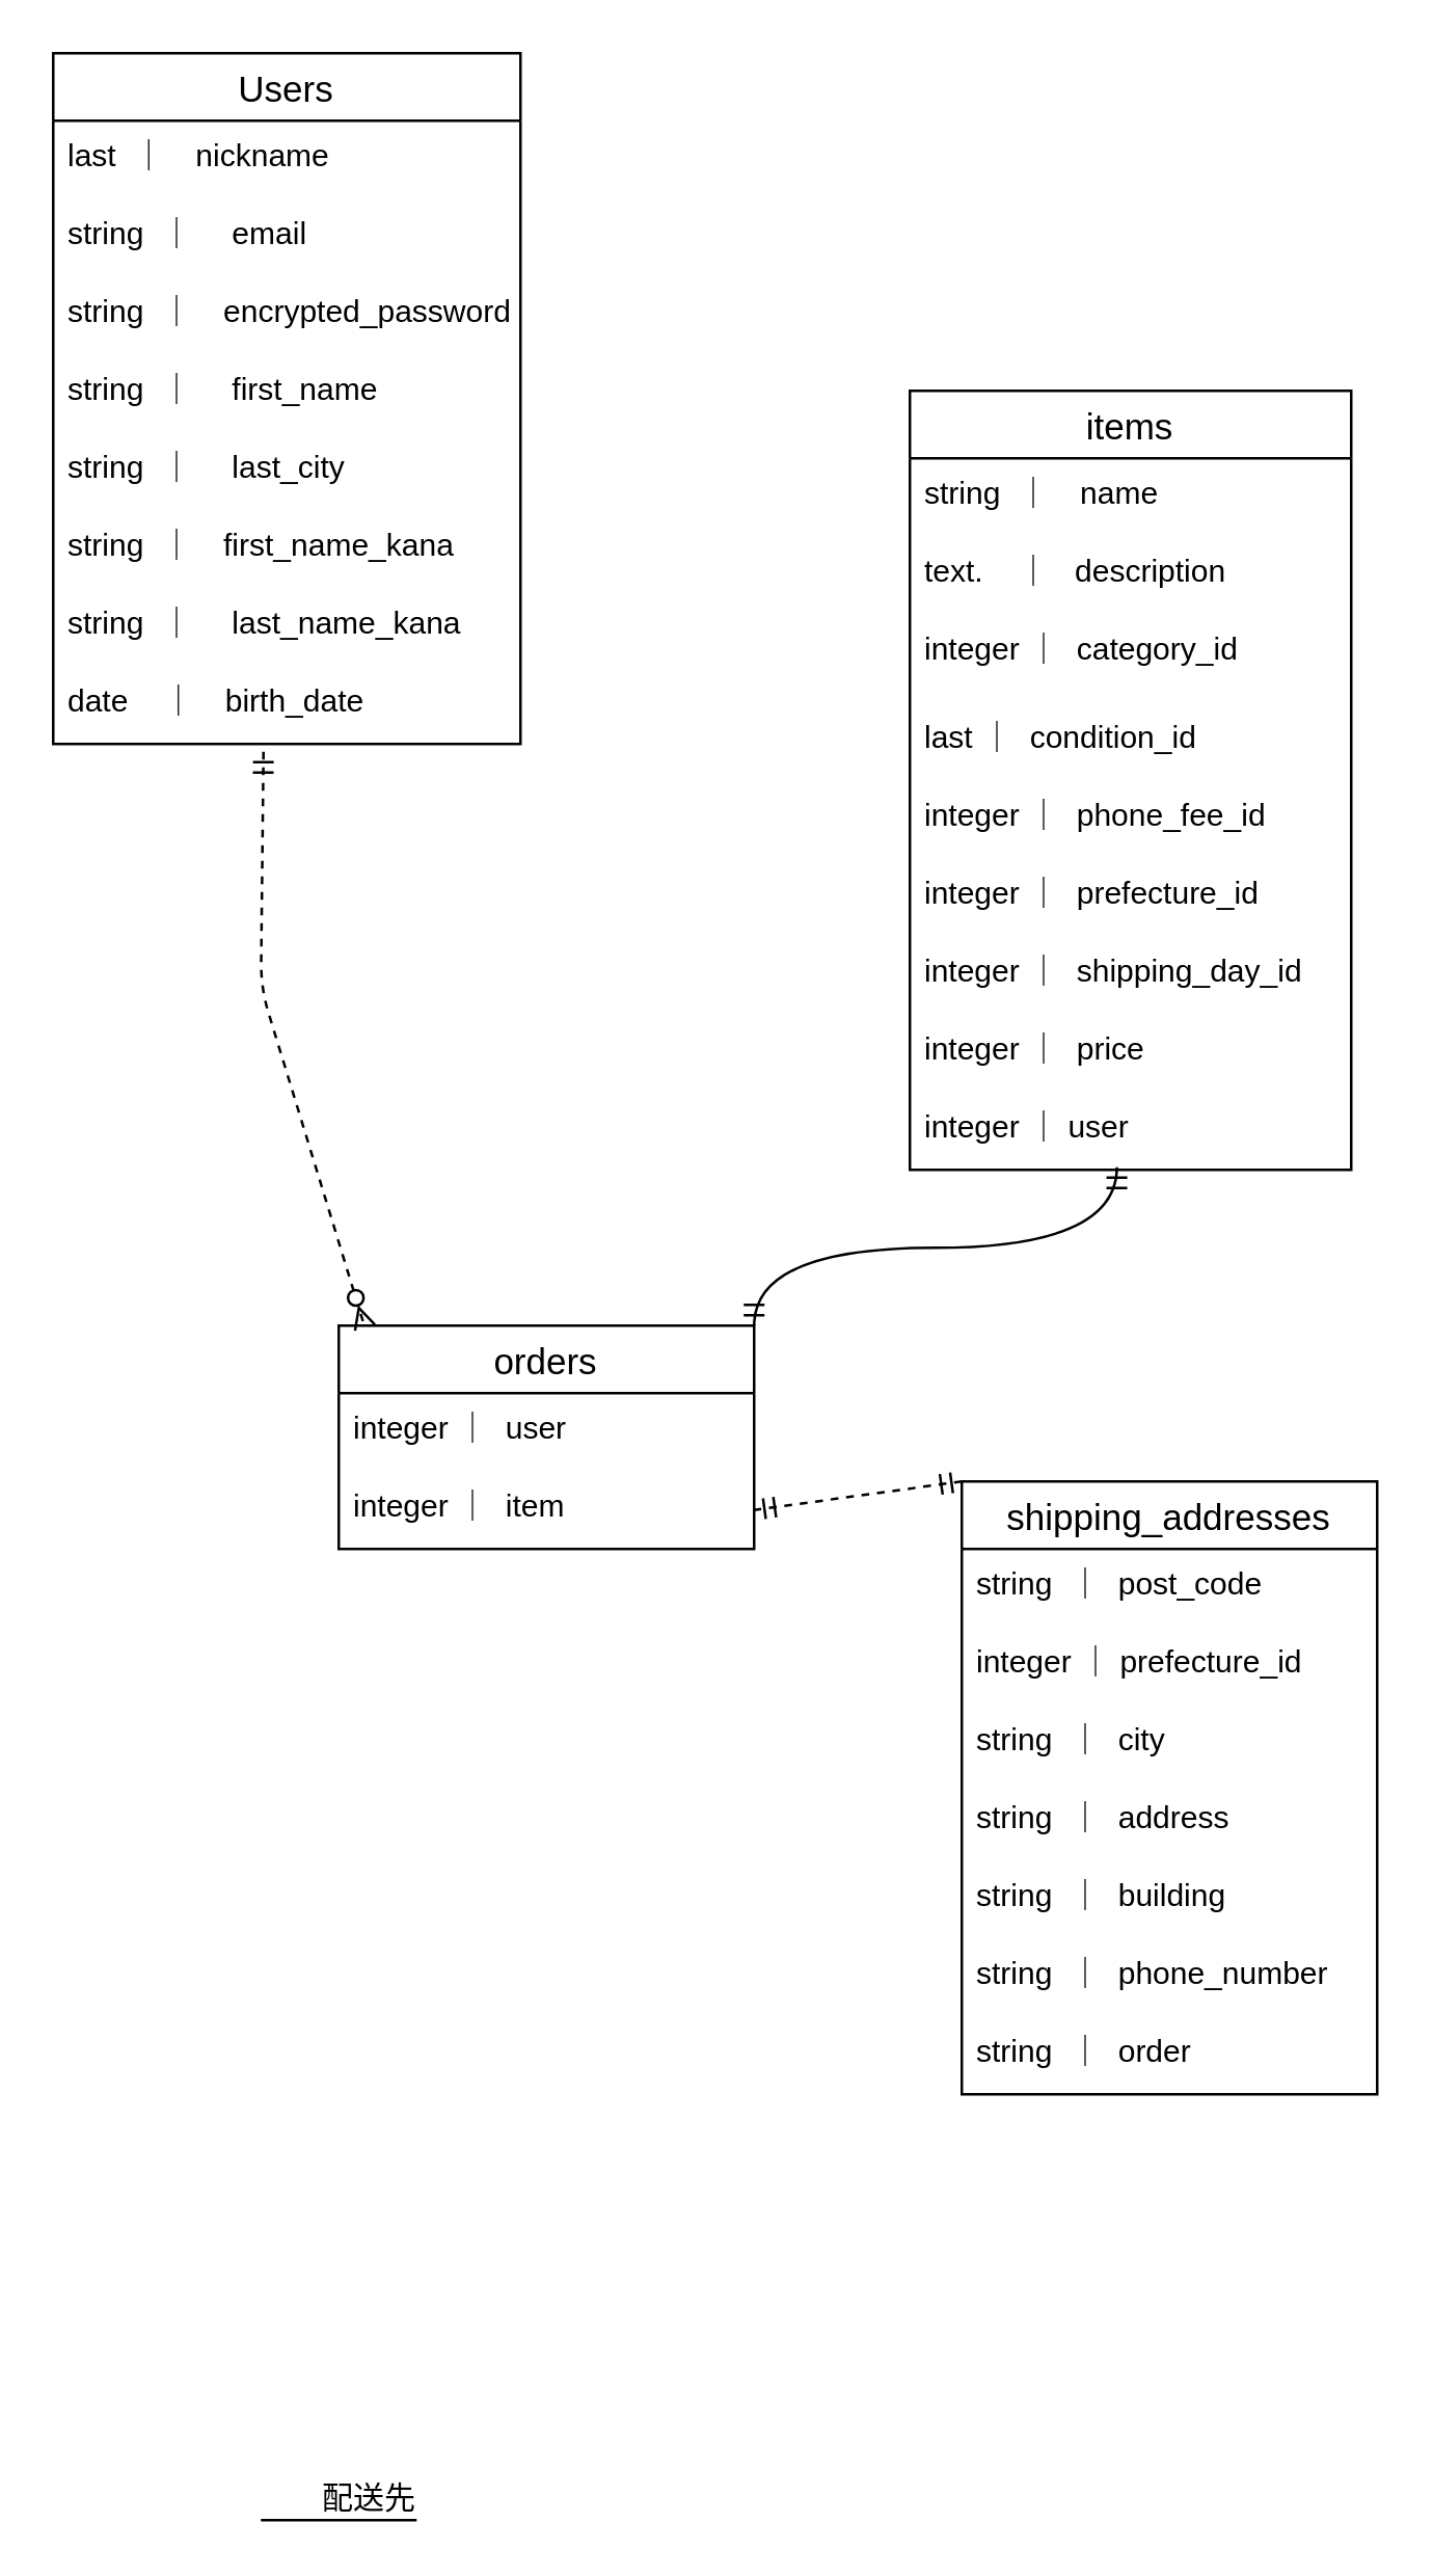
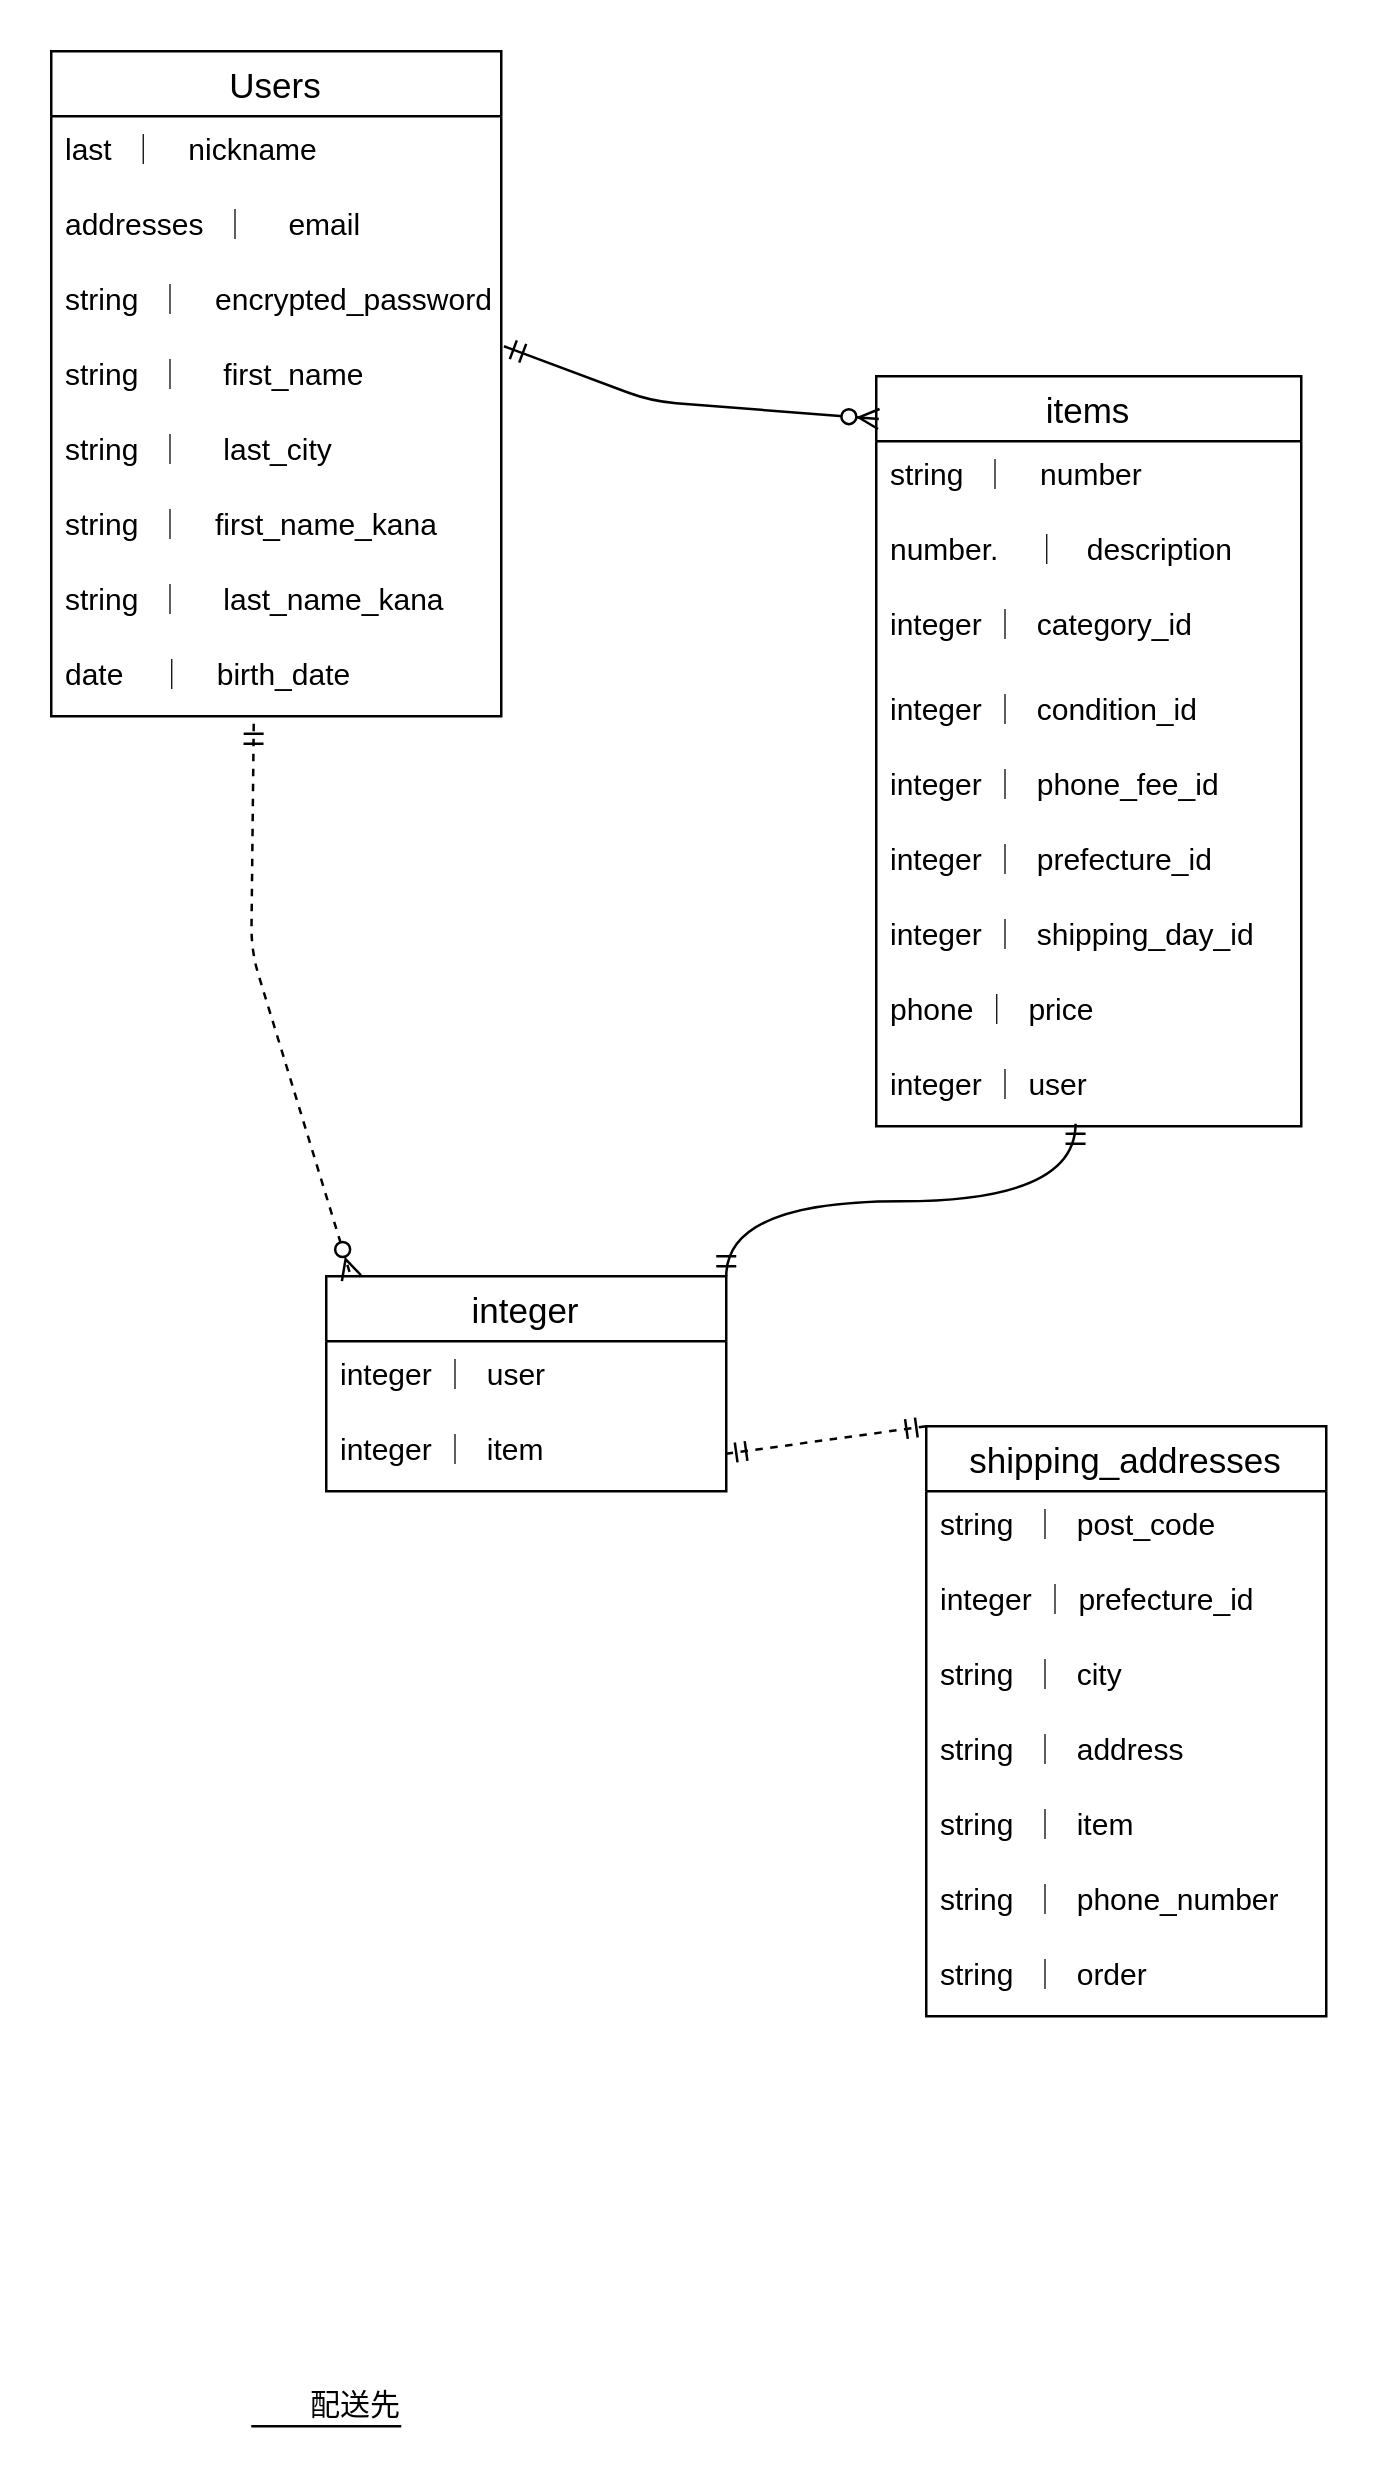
- <mxCell id="4" value="string  ｜　 email" style="text;strokeColor=none;fillColor=none;spacingLeft=4;spacingRight=4;overflow=hidden;rotatable=0;points=[[0,0.5],[1,0.5]];portConstraint=eastwest;fontSize=12;" parent="2" vertex="1"><mxGeometry y="56" width="180" height="30" as="geometry" /></mxCell>
+ <mxCell id="4" value="addresses  ｜　 email" style="text;strokeColor=none;fillColor=none;spacingLeft=4;spacingRight=4;overflow=hidden;rotatable=0;points=[[0,0.5],[1,0.5]];portConstraint=eastwest;fontSize=12;" parent="2" vertex="1"><mxGeometry y="56" width="180" height="30" as="geometry" /></mxCell>
+ <mxCell id="33" value="" style="fontSize=12;html=1;endArrow=ERzeroToMany;startArrow=ERmandOne;exitX=1.006;exitY=1.067;exitDx=0;exitDy=0;exitPerimeter=0;entryX=0.006;entryY=0.057;entryDx=0;entryDy=0;entryPerimeter=0;" parent="1" source="5" target="11" edge="1"><mxGeometry width="100" height="100" relative="1" as="geometry"><mxPoint x="220" y="300" as="sourcePoint" /><mxPoint x="240" y="390" as="targetPoint" /><Array as="points"><mxPoint x="260" y="160" /></Array></mxGeometry></mxCell>
- <mxCell id="12" value="string  ｜　name" style="text;strokeColor=none;fillColor=none;spacingLeft=4;spacingRight=4;overflow=hidden;rotatable=0;points=[[0,0.5],[1,0.5]];portConstraint=eastwest;fontSize=12;" parent="11" vertex="1"><mxGeometry y="26" width="170" height="30" as="geometry" /></mxCell>
+ <mxCell id="12" value="string  ｜　number" style="text;strokeColor=none;fillColor=none;spacingLeft=4;spacingRight=4;overflow=hidden;rotatable=0;points=[[0,0.5],[1,0.5]];portConstraint=eastwest;fontSize=12;" parent="11" vertex="1"><mxGeometry y="26" width="170" height="30" as="geometry" /></mxCell>
- <mxCell id="13" value="text.    ｜   description " style="text;strokeColor=none;fillColor=none;spacingLeft=4;spacingRight=4;overflow=hidden;rotatable=0;points=[[0,0.5],[1,0.5]];portConstraint=eastwest;fontSize=12;" parent="11" vertex="1"><mxGeometry y="56" width="170" height="30" as="geometry" /></mxCell>
+ <mxCell id="13" value="number.    ｜   description " style="text;strokeColor=none;fillColor=none;spacingLeft=4;spacingRight=4;overflow=hidden;rotatable=0;points=[[0,0.5],[1,0.5]];portConstraint=eastwest;fontSize=12;" parent="11" vertex="1"><mxGeometry y="56" width="170" height="30" as="geometry" /></mxCell>
- <mxCell id="15" value="last ｜  condition_id" style="text;strokeColor=none;fillColor=none;spacingLeft=4;spacingRight=4;overflow=hidden;rotatable=0;points=[[0,0.5],[1,0.5]];portConstraint=eastwest;fontSize=12;" parent="11" vertex="1"><mxGeometry y="120" width="170" height="30" as="geometry" /></mxCell>
+ <mxCell id="15" value="integer ｜  condition_id" style="text;strokeColor=none;fillColor=none;spacingLeft=4;spacingRight=4;overflow=hidden;rotatable=0;points=[[0,0.5],[1,0.5]];portConstraint=eastwest;fontSize=12;" parent="11" vertex="1"><mxGeometry y="120" width="170" height="30" as="geometry" /></mxCell>
- <mxCell id="19" value="integer ｜  price" style="text;strokeColor=none;fillColor=none;spacingLeft=4;spacingRight=4;overflow=hidden;rotatable=0;points=[[0,0.5],[1,0.5]];portConstraint=eastwest;fontSize=12;" parent="11" vertex="1"><mxGeometry y="240" width="170" height="30" as="geometry" /></mxCell>
+ <mxCell id="19" value="phone ｜  price" style="text;strokeColor=none;fillColor=none;spacingLeft=4;spacingRight=4;overflow=hidden;rotatable=0;points=[[0,0.5],[1,0.5]];portConstraint=eastwest;fontSize=12;" parent="11" vertex="1"><mxGeometry y="240" width="170" height="30" as="geometry" /></mxCell>
- <mxCell id="21" value="orders" style="swimlane;fontStyle=0;childLayout=stackLayout;horizontal=1;startSize=26;horizontalStack=0;resizeParent=1;resizeParentMax=0;resizeLast=0;collapsible=1;marginBottom=0;align=center;fontSize=14;" parent="1" vertex="1"><mxGeometry x="130" y="510" width="160" height="86" as="geometry" /></mxCell>
+ <mxCell id="21" value="integer" style="swimlane;fontStyle=0;childLayout=stackLayout;horizontal=1;startSize=26;horizontalStack=0;resizeParent=1;resizeParentMax=0;resizeLast=0;collapsible=1;marginBottom=0;align=center;fontSize=14;" parent="1" vertex="1"><mxGeometry x="130" y="510" width="160" height="86" as="geometry" /></mxCell>
- <mxCell id="29" value="string  ｜  building" style="text;strokeColor=none;fillColor=none;spacingLeft=4;spacingRight=4;overflow=hidden;rotatable=0;points=[[0,0.5],[1,0.5]];portConstraint=eastwest;fontSize=12;" parent="24" vertex="1"><mxGeometry y="146" width="160" height="30" as="geometry" /></mxCell>
+ <mxCell id="29" value="string  ｜  item" style="text;strokeColor=none;fillColor=none;spacingLeft=4;spacingRight=4;overflow=hidden;rotatable=0;points=[[0,0.5],[1,0.5]];portConstraint=eastwest;fontSize=12;" parent="24" vertex="1"><mxGeometry y="146" width="160" height="30" as="geometry" /></mxCell>
